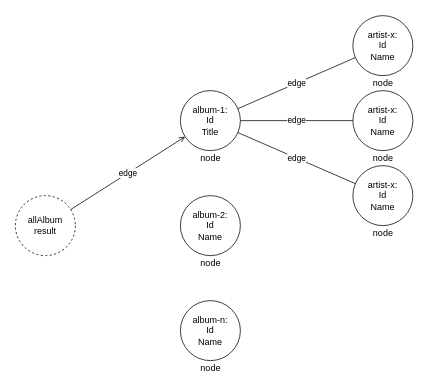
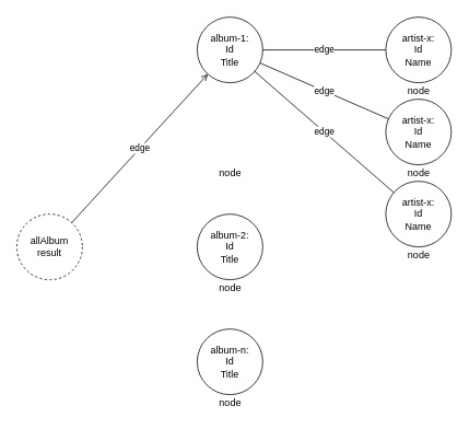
- <mxCell id="3" value="&lt;div&gt;album-1:&lt;/div&gt;&lt;div&gt;Id&lt;/div&gt;&lt;div&gt;Title&lt;br&gt;&lt;/div&gt;" style="ellipse;whiteSpace=wrap;html=1;aspect=fixed;" vertex="1" parent="1"><mxGeometry x="240" y="120" width="80" height="80" as="geometry" /></mxCell>
+ <mxCell id="3" value="&lt;div&gt;album-1:&lt;/div&gt;&lt;div&gt;Id&lt;/div&gt;&lt;div&gt;Title&lt;br&gt;&lt;/div&gt;" style="ellipse;whiteSpace=wrap;html=1;aspect=fixed;" vertex="1" parent="1"><mxGeometry x="240" y="20" width="80" height="80" as="geometry" /></mxCell>
- <mxCell id="4" value="&lt;div&gt;album-2:&lt;/div&gt;&lt;div&gt;Id&lt;/div&gt;&lt;div&gt;Name&lt;br&gt;&lt;/div&gt;" style="ellipse;whiteSpace=wrap;html=1;aspect=fixed;" vertex="1" parent="1"><mxGeometry x="240" y="260" width="80" height="80" as="geometry" /></mxCell>
+ <mxCell id="4" value="&lt;div&gt;album-2:&lt;/div&gt;&lt;div&gt;Id&lt;/div&gt;&lt;div&gt;Title&lt;br&gt;&lt;/div&gt;" style="ellipse;whiteSpace=wrap;html=1;aspect=fixed;" vertex="1" parent="1"><mxGeometry x="240" y="260" width="80" height="80" as="geometry" /></mxCell>
- <mxCell id="5" value="&lt;div&gt;album-n:&lt;/div&gt;&lt;div&gt;Id&lt;/div&gt;&lt;div&gt;Name&lt;br&gt;&lt;/div&gt;" style="ellipse;whiteSpace=wrap;html=1;aspect=fixed;" vertex="1" parent="1"><mxGeometry x="240" y="400" width="80" height="80" as="geometry" /></mxCell>
+ <mxCell id="5" value="&lt;div&gt;album-n:&lt;/div&gt;&lt;div&gt;Id&lt;/div&gt;&lt;div&gt;Title&lt;br&gt;&lt;/div&gt;" style="ellipse;whiteSpace=wrap;html=1;aspect=fixed;" vertex="1" parent="1"><mxGeometry x="240" y="400" width="80" height="80" as="geometry" /></mxCell>
